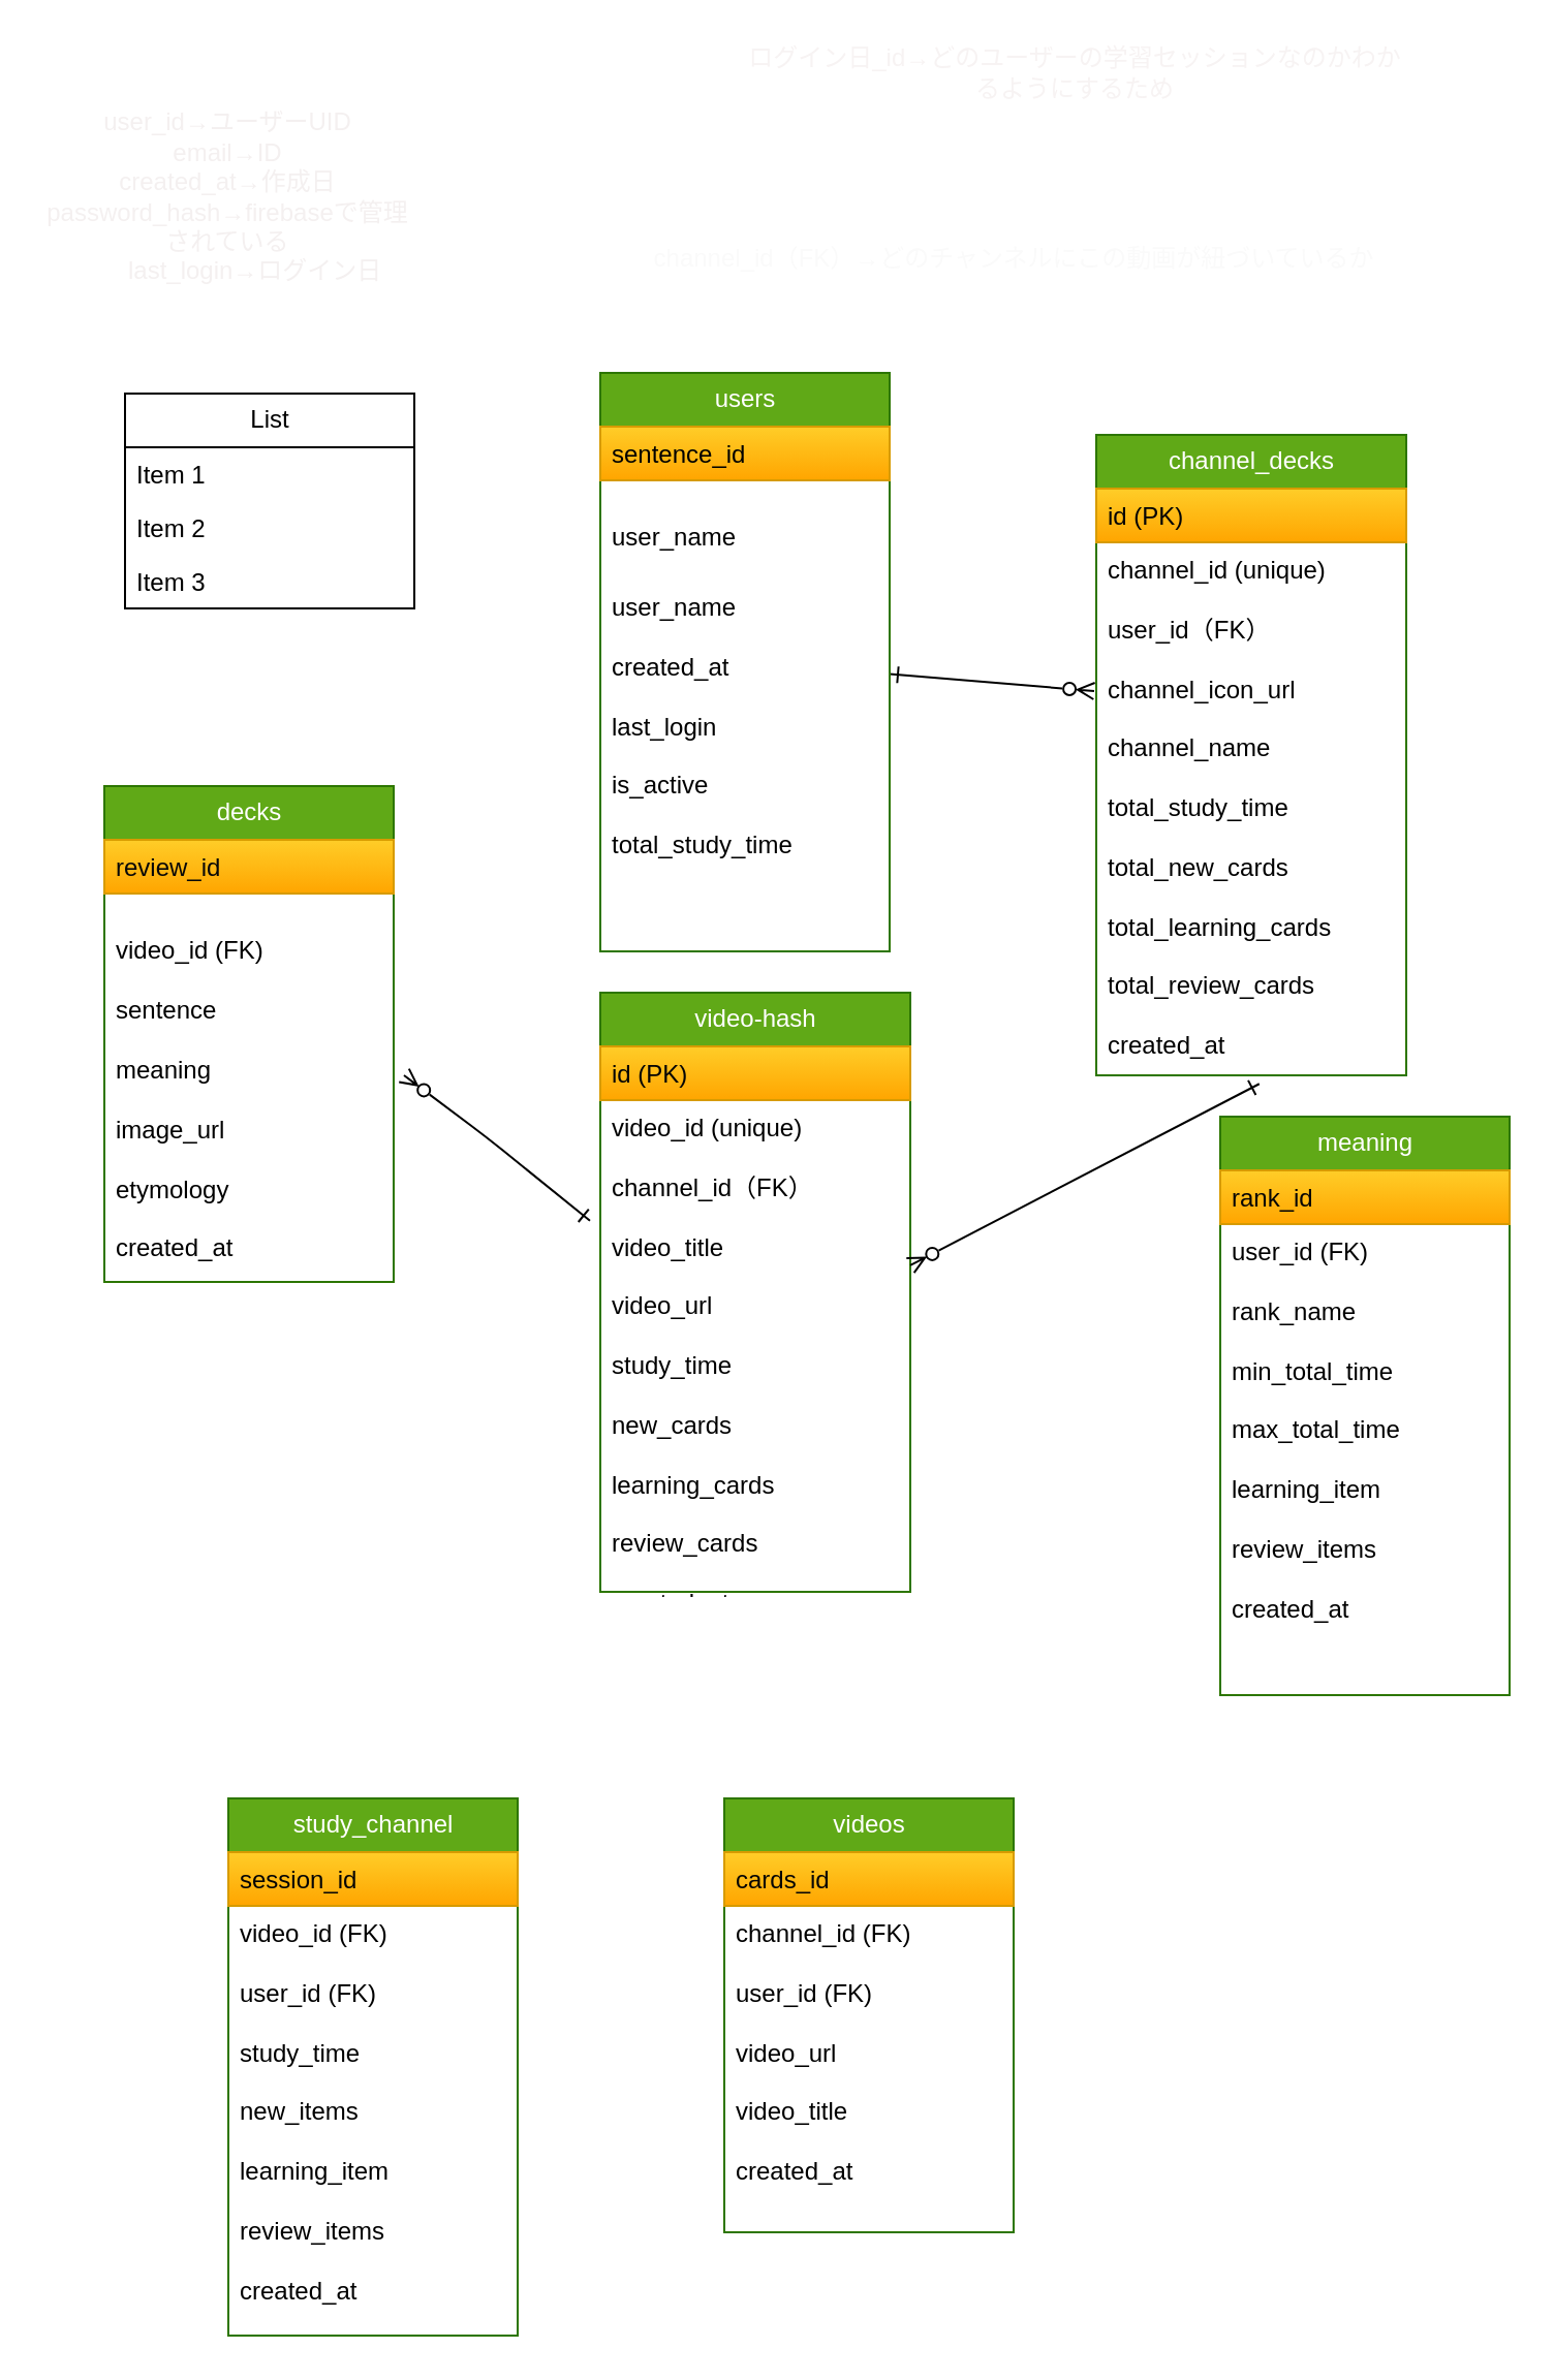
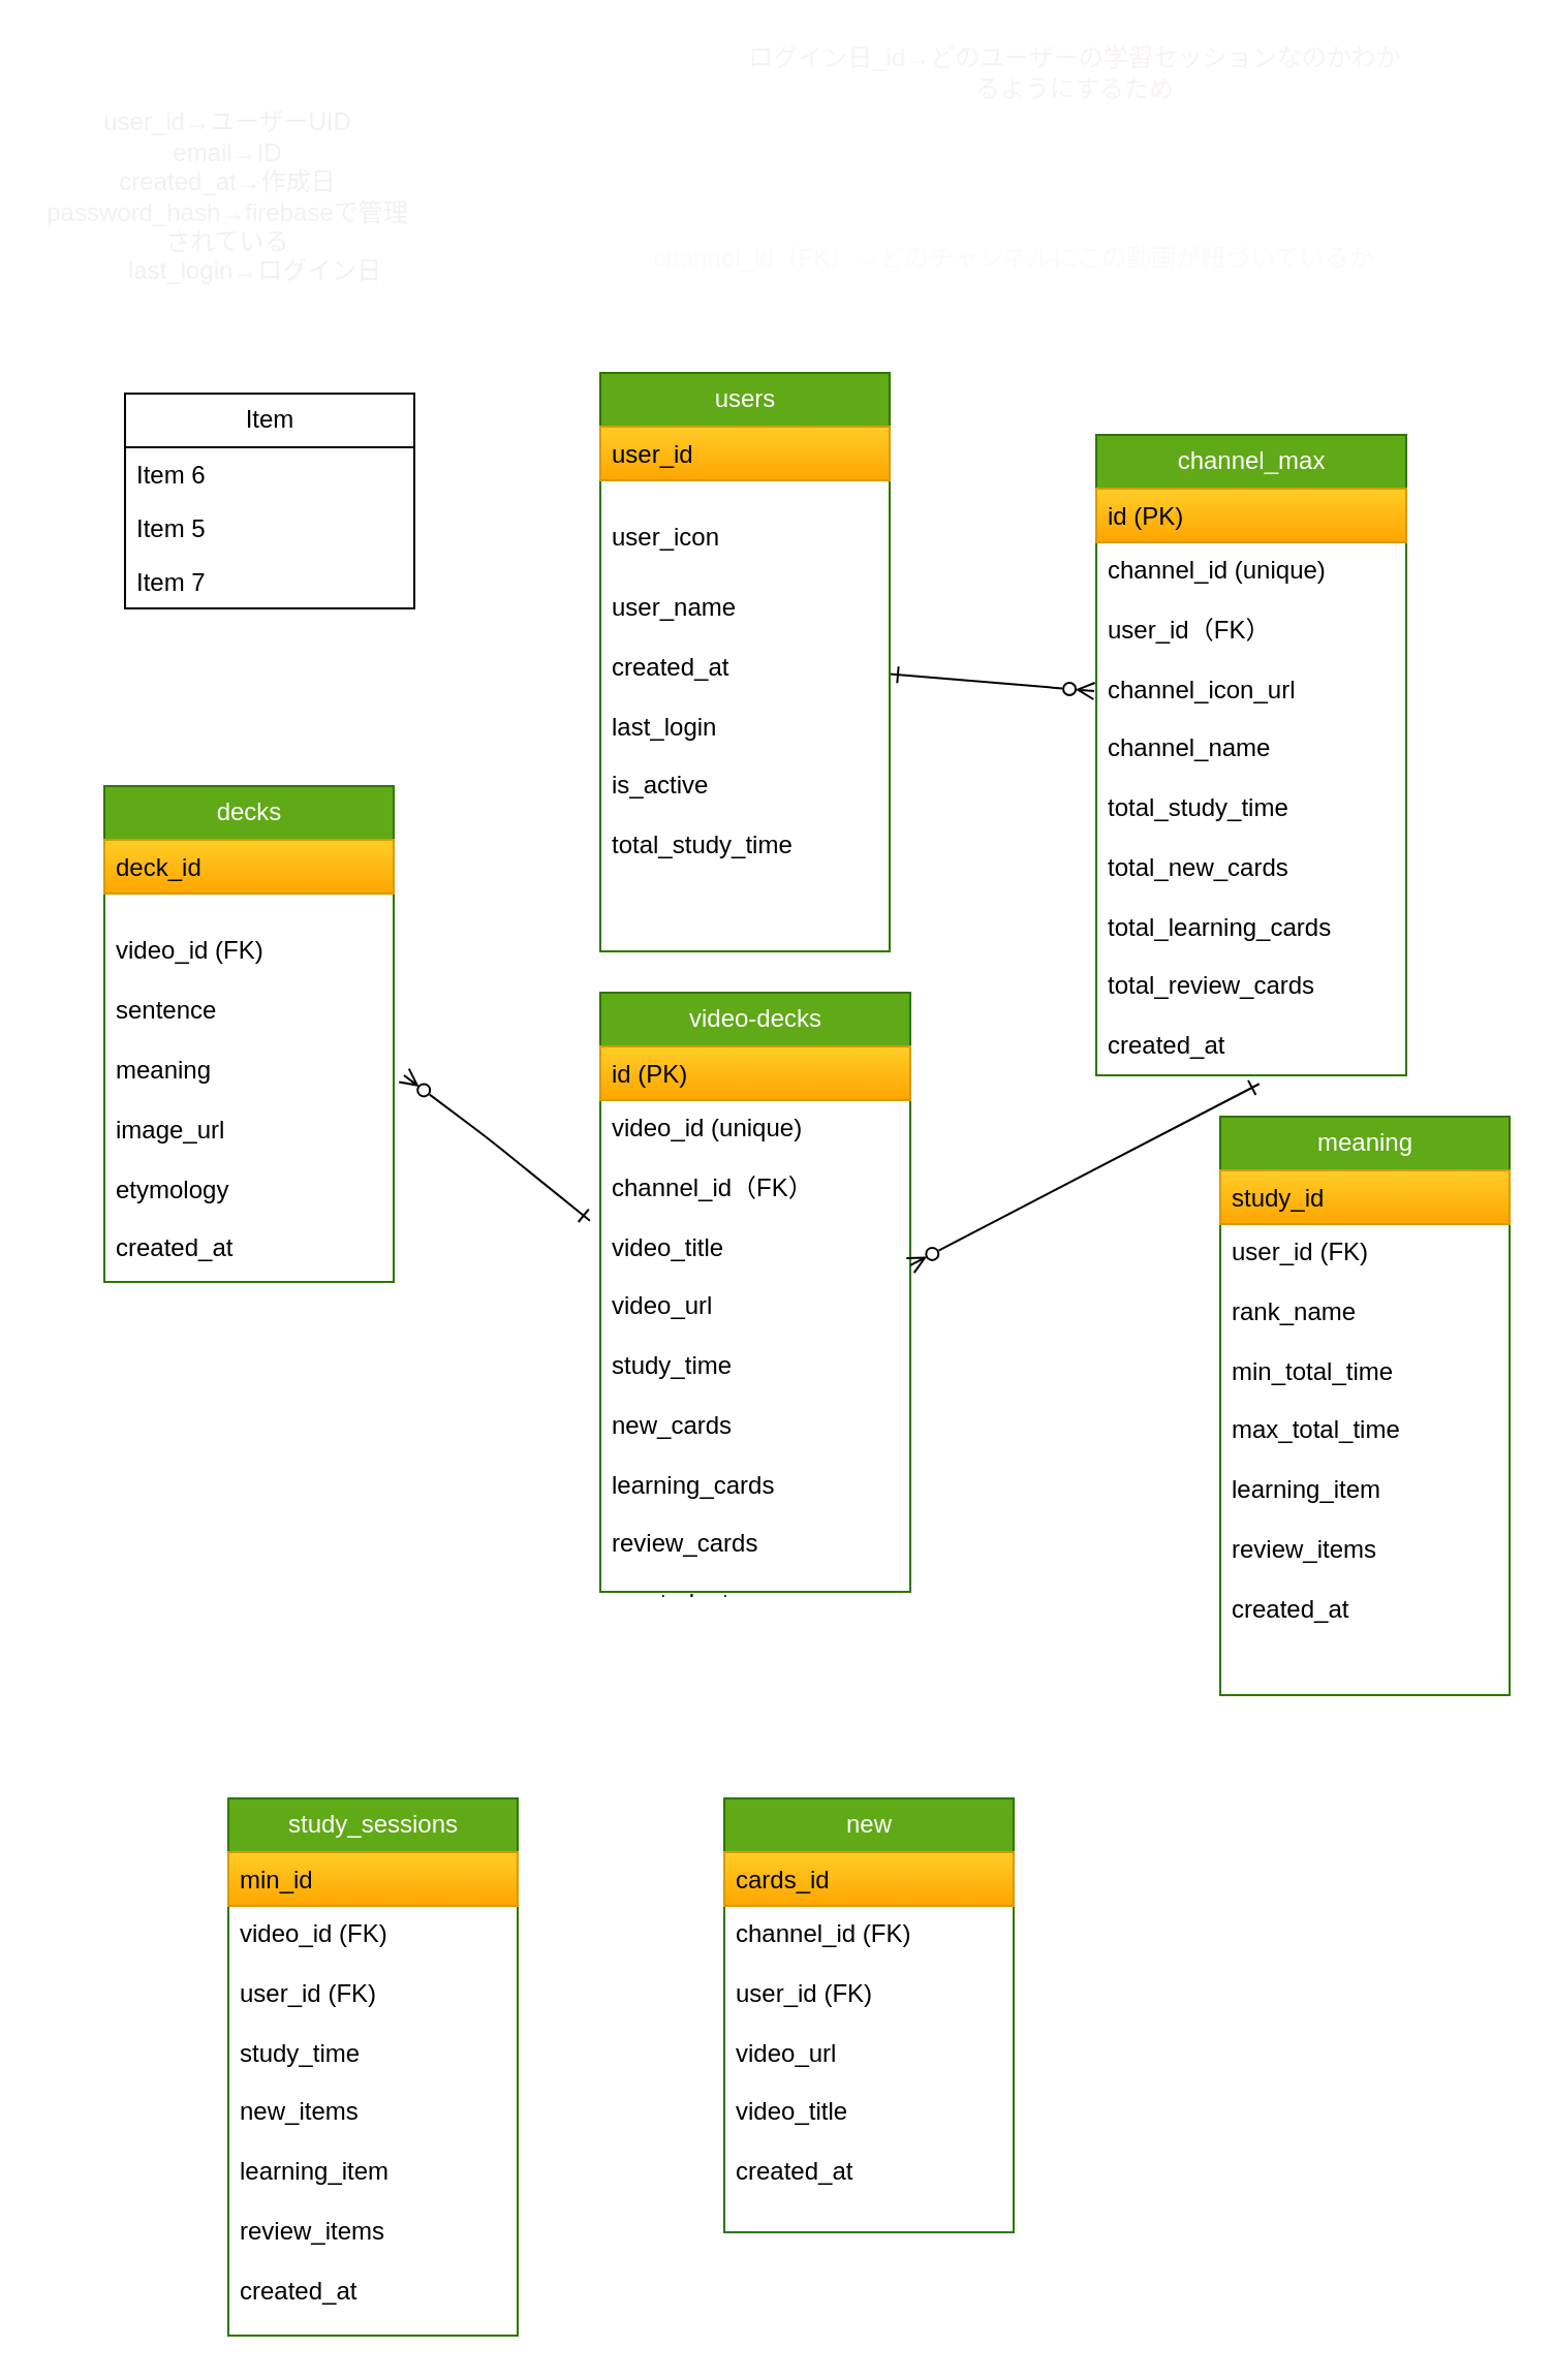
- <mxCell id="12" value="List" style="swimlane;fontStyle=0;childLayout=stackLayout;horizontal=1;startSize=26;fillColor=none;horizontalStack=0;resizeParent=1;resizeParentMax=0;resizeLast=0;collapsible=1;marginBottom=0;html=1;" parent="1" vertex="1"><mxGeometry x="60" y="190" width="140" height="104" as="geometry" /></mxCell>
+ <mxCell id="12" value="Item" style="swimlane;fontStyle=0;childLayout=stackLayout;horizontal=1;startSize=26;fillColor=none;horizontalStack=0;resizeParent=1;resizeParentMax=0;resizeLast=0;collapsible=1;marginBottom=0;html=1;" parent="1" vertex="1"><mxGeometry x="60" y="190" width="140" height="104" as="geometry" /></mxCell>
- <mxCell id="4" value="&lt;font color=&quot;#000000&quot;&gt;sentence_id&lt;/font&gt;" style="text;align=left;verticalAlign=top;spacingLeft=4;spacingRight=4;overflow=hidden;rotatable=0;points=[[0,0.5],[1,0.5]];portConstraint=eastwest;whiteSpace=wrap;html=1;fillColor=#ffcd28;strokeColor=#d79b00;gradientColor=#ffa500;" parent="3" vertex="1"><mxGeometry y="26" width="140" height="26" as="geometry" /></mxCell>
+ <mxCell id="4" value="&lt;font color=&quot;#000000&quot;&gt;user_id&lt;/font&gt;" style="text;align=left;verticalAlign=top;spacingLeft=4;spacingRight=4;overflow=hidden;rotatable=0;points=[[0,0.5],[1,0.5]];portConstraint=eastwest;whiteSpace=wrap;html=1;fillColor=#ffcd28;strokeColor=#d79b00;gradientColor=#ffa500;" parent="3" vertex="1"><mxGeometry y="26" width="140" height="26" as="geometry" /></mxCell>
- <mxCell id="16" value="channel_decks" style="swimlane;fontStyle=0;childLayout=stackLayout;horizontal=1;startSize=26;fillColor=#60a917;horizontalStack=0;resizeParent=1;resizeParentMax=0;resizeLast=0;collapsible=1;marginBottom=0;html=1;strokeColor=#2D7600;fontColor=#ffffff;" parent="1" vertex="1"><mxGeometry x="530" y="210" width="150" height="310" as="geometry" /></mxCell>
+ <mxCell id="16" value="channel_max" style="swimlane;fontStyle=0;childLayout=stackLayout;horizontal=1;startSize=26;fillColor=#60a917;horizontalStack=0;resizeParent=1;resizeParentMax=0;resizeLast=0;collapsible=1;marginBottom=0;html=1;strokeColor=#2D7600;fontColor=#ffffff;" parent="1" vertex="1"><mxGeometry x="530" y="210" width="150" height="310" as="geometry" /></mxCell>
- <mxCell id="13" value="Item 1" style="text;strokeColor=none;fillColor=none;align=left;verticalAlign=top;spacingLeft=4;spacingRight=4;overflow=hidden;rotatable=0;points=[[0,0.5],[1,0.5]];portConstraint=eastwest;whiteSpace=wrap;html=1;" parent="12" vertex="1"><mxGeometry y="26" width="140" height="26" as="geometry" /></mxCell>
+ <mxCell id="13" value="Item 6" style="text;strokeColor=none;fillColor=none;align=left;verticalAlign=top;spacingLeft=4;spacingRight=4;overflow=hidden;rotatable=0;points=[[0,0.5],[1,0.5]];portConstraint=eastwest;whiteSpace=wrap;html=1;" parent="12" vertex="1"><mxGeometry y="26" width="140" height="26" as="geometry" /></mxCell>
- <mxCell id="5" value="&lt;br&gt;user_name" style="text;strokeColor=none;fillColor=none;align=left;verticalAlign=top;spacingLeft=4;spacingRight=4;overflow=hidden;rotatable=0;points=[[0,0.5],[1,0.5]];portConstraint=eastwest;whiteSpace=wrap;html=1;" parent="3" vertex="1"><mxGeometry y="52" width="140" height="228" as="geometry" /></mxCell>
+ <mxCell id="5" value="&lt;br&gt;user_icon" style="text;strokeColor=none;fillColor=none;align=left;verticalAlign=top;spacingLeft=4;spacingRight=4;overflow=hidden;rotatable=0;points=[[0,0.5],[1,0.5]];portConstraint=eastwest;whiteSpace=wrap;html=1;" parent="3" vertex="1"><mxGeometry y="52" width="140" height="228" as="geometry" /></mxCell>
- <mxCell id="14" value="Item 2" style="text;strokeColor=none;fillColor=none;align=left;verticalAlign=top;spacingLeft=4;spacingRight=4;overflow=hidden;rotatable=0;points=[[0,0.5],[1,0.5]];portConstraint=eastwest;whiteSpace=wrap;html=1;" parent="12" vertex="1"><mxGeometry y="52" width="140" height="26" as="geometry" /></mxCell>
+ <mxCell id="14" value="Item 5" style="text;strokeColor=none;fillColor=none;align=left;verticalAlign=top;spacingLeft=4;spacingRight=4;overflow=hidden;rotatable=0;points=[[0,0.5],[1,0.5]];portConstraint=eastwest;whiteSpace=wrap;html=1;" parent="12" vertex="1"><mxGeometry y="52" width="140" height="26" as="geometry" /></mxCell>
- <mxCell id="15" value="Item 3" style="text;strokeColor=none;fillColor=none;align=left;verticalAlign=top;spacingLeft=4;spacingRight=4;overflow=hidden;rotatable=0;points=[[0,0.5],[1,0.5]];portConstraint=eastwest;whiteSpace=wrap;html=1;" parent="12" vertex="1"><mxGeometry y="78" width="140" height="26" as="geometry" /></mxCell>
+ <mxCell id="15" value="Item 7" style="text;strokeColor=none;fillColor=none;align=left;verticalAlign=top;spacingLeft=4;spacingRight=4;overflow=hidden;rotatable=0;points=[[0,0.5],[1,0.5]];portConstraint=eastwest;whiteSpace=wrap;html=1;" parent="12" vertex="1"><mxGeometry y="78" width="140" height="26" as="geometry" /></mxCell>
- <mxCell id="7" value="&lt;font color=&quot;#080808&quot;&gt;review_id&lt;br&gt;&lt;br&gt;&lt;br&gt;&lt;br&gt;&lt;/font&gt;" style="text;strokeColor=#d79b00;fillColor=#ffcd28;align=left;verticalAlign=top;spacingLeft=4;spacingRight=4;overflow=hidden;rotatable=0;points=[[0,0.5],[1,0.5]];portConstraint=eastwest;whiteSpace=wrap;html=1;gradientColor=#ffa500;" parent="6" vertex="1"><mxGeometry y="26" width="140" height="26" as="geometry" /></mxCell>
+ <mxCell id="7" value="&lt;font color=&quot;#080808&quot;&gt;deck_id&lt;br&gt;&lt;br&gt;&lt;br&gt;&lt;br&gt;&lt;/font&gt;" style="text;strokeColor=#d79b00;fillColor=#ffcd28;align=left;verticalAlign=top;spacingLeft=4;spacingRight=4;overflow=hidden;rotatable=0;points=[[0,0.5],[1,0.5]];portConstraint=eastwest;whiteSpace=wrap;html=1;gradientColor=#ffa500;" parent="6" vertex="1"><mxGeometry y="26" width="140" height="26" as="geometry" /></mxCell>
- <mxCell id="9" value="video-hash" style="swimlane;fontStyle=0;childLayout=stackLayout;horizontal=1;startSize=26;fillColor=#60a917;horizontalStack=0;resizeParent=1;resizeParentMax=0;resizeLast=0;collapsible=1;marginBottom=0;html=1;fontColor=#ffffff;strokeColor=#2D7600;" parent="1" vertex="1"><mxGeometry x="290" y="480" width="150" height="290" as="geometry" /></mxCell>
+ <mxCell id="9" value="video-decks" style="swimlane;fontStyle=0;childLayout=stackLayout;horizontal=1;startSize=26;fillColor=#60a917;horizontalStack=0;resizeParent=1;resizeParentMax=0;resizeLast=0;collapsible=1;marginBottom=0;html=1;fontColor=#ffffff;strokeColor=#2D7600;" parent="1" vertex="1"><mxGeometry x="290" y="480" width="150" height="290" as="geometry" /></mxCell>
- <mxCell id="25" value="&lt;font color=&quot;#050505&quot;&gt;rank_id&lt;/font&gt;" style="text;strokeColor=#d79b00;fillColor=#ffcd28;align=left;verticalAlign=top;spacingLeft=4;spacingRight=4;overflow=hidden;rotatable=0;points=[[0,0.5],[1,0.5]];portConstraint=eastwest;whiteSpace=wrap;html=1;gradientColor=#ffa500;" parent="24" vertex="1"><mxGeometry y="26" width="140" height="26" as="geometry" /></mxCell>
+ <mxCell id="25" value="&lt;font color=&quot;#050505&quot;&gt;study_id&lt;/font&gt;" style="text;strokeColor=#d79b00;fillColor=#ffcd28;align=left;verticalAlign=top;spacingLeft=4;spacingRight=4;overflow=hidden;rotatable=0;points=[[0,0.5],[1,0.5]];portConstraint=eastwest;whiteSpace=wrap;html=1;gradientColor=#ffa500;" parent="24" vertex="1"><mxGeometry y="26" width="140" height="26" as="geometry" /></mxCell>
- <mxCell id="27" value="study_channel" style="swimlane;fontStyle=0;childLayout=stackLayout;horizontal=1;startSize=26;fillColor=#60a917;horizontalStack=0;resizeParent=1;resizeParentMax=0;resizeLast=0;collapsible=1;marginBottom=0;html=1;fontColor=#ffffff;strokeColor=#2D7600;" parent="1" vertex="1"><mxGeometry x="110" y="870" width="140" height="260" as="geometry" /></mxCell>
+ <mxCell id="27" value="study_sessions" style="swimlane;fontStyle=0;childLayout=stackLayout;horizontal=1;startSize=26;fillColor=#60a917;horizontalStack=0;resizeParent=1;resizeParentMax=0;resizeLast=0;collapsible=1;marginBottom=0;html=1;fontColor=#ffffff;strokeColor=#2D7600;" parent="1" vertex="1"><mxGeometry x="110" y="870" width="140" height="260" as="geometry" /></mxCell>
- <mxCell id="30" value="videos" style="swimlane;fontStyle=0;childLayout=stackLayout;horizontal=1;startSize=26;fillColor=#60a917;horizontalStack=0;resizeParent=1;resizeParentMax=0;resizeLast=0;collapsible=1;marginBottom=0;html=1;fontColor=#ffffff;strokeColor=#2D7600;" parent="1" vertex="1"><mxGeometry x="350" y="870" width="140" height="210" as="geometry" /></mxCell>
+ <mxCell id="30" value="new" style="swimlane;fontStyle=0;childLayout=stackLayout;horizontal=1;startSize=26;fillColor=#60a917;horizontalStack=0;resizeParent=1;resizeParentMax=0;resizeLast=0;collapsible=1;marginBottom=0;html=1;fontColor=#ffffff;strokeColor=#2D7600;" parent="1" vertex="1"><mxGeometry x="350" y="870" width="140" height="210" as="geometry" /></mxCell>
- <mxCell id="28" value="&lt;font color=&quot;#050505&quot;&gt;session_id&lt;/font&gt;" style="text;strokeColor=#d79b00;fillColor=#ffcd28;align=left;verticalAlign=top;spacingLeft=4;spacingRight=4;overflow=hidden;rotatable=0;points=[[0,0.5],[1,0.5]];portConstraint=eastwest;whiteSpace=wrap;html=1;gradientColor=#ffa500;" parent="27" vertex="1"><mxGeometry y="26" width="140" height="26" as="geometry" /></mxCell>
+ <mxCell id="28" value="&lt;font color=&quot;#050505&quot;&gt;min_id&lt;/font&gt;" style="text;strokeColor=#d79b00;fillColor=#ffcd28;align=left;verticalAlign=top;spacingLeft=4;spacingRight=4;overflow=hidden;rotatable=0;points=[[0,0.5],[1,0.5]];portConstraint=eastwest;whiteSpace=wrap;html=1;gradientColor=#ffa500;" parent="27" vertex="1"><mxGeometry y="26" width="140" height="26" as="geometry" /></mxCell>
